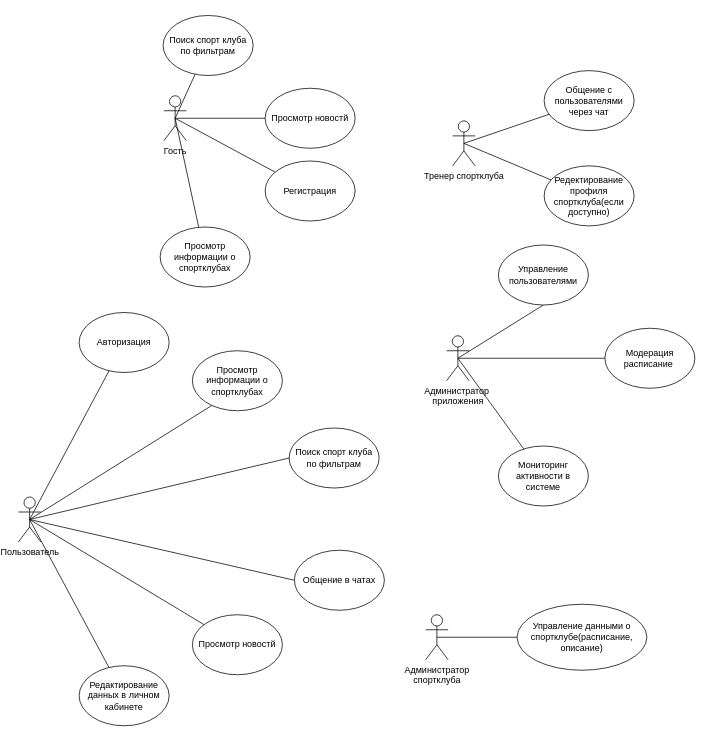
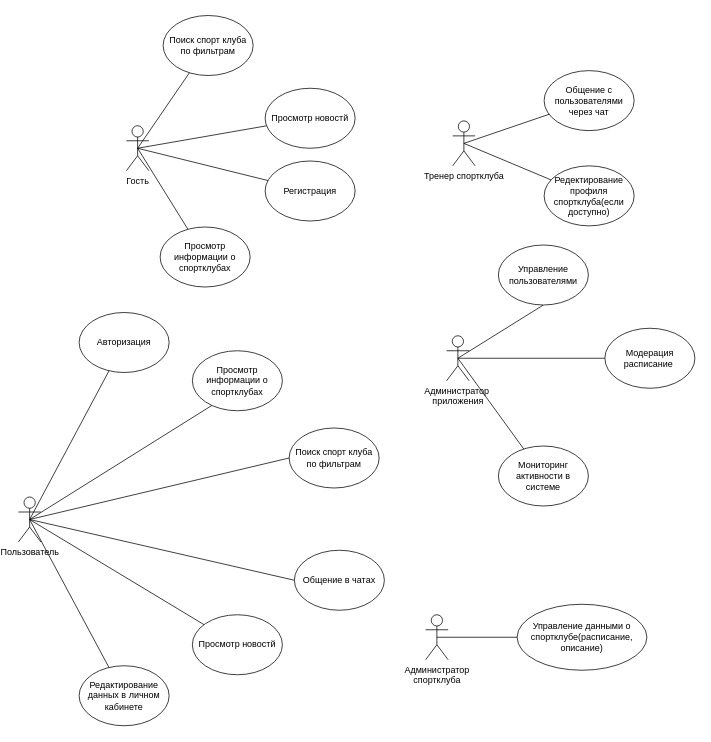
- <mxCell id="34" value="Гость" style="shape=umlActor;verticalLabelPosition=bottom;verticalAlign=top;html=1;outlineConnect=0;" vertex="1" parent="1"><mxGeometry x="214" y="127" width="30" height="60" as="geometry" /></mxCell>
+ <mxCell id="34" value="Гость" style="shape=umlActor;verticalLabelPosition=bottom;verticalAlign=top;html=1;outlineConnect=0;" vertex="1" parent="1"><mxGeometry x="164" y="167" width="30" height="60" as="geometry" /></mxCell>
